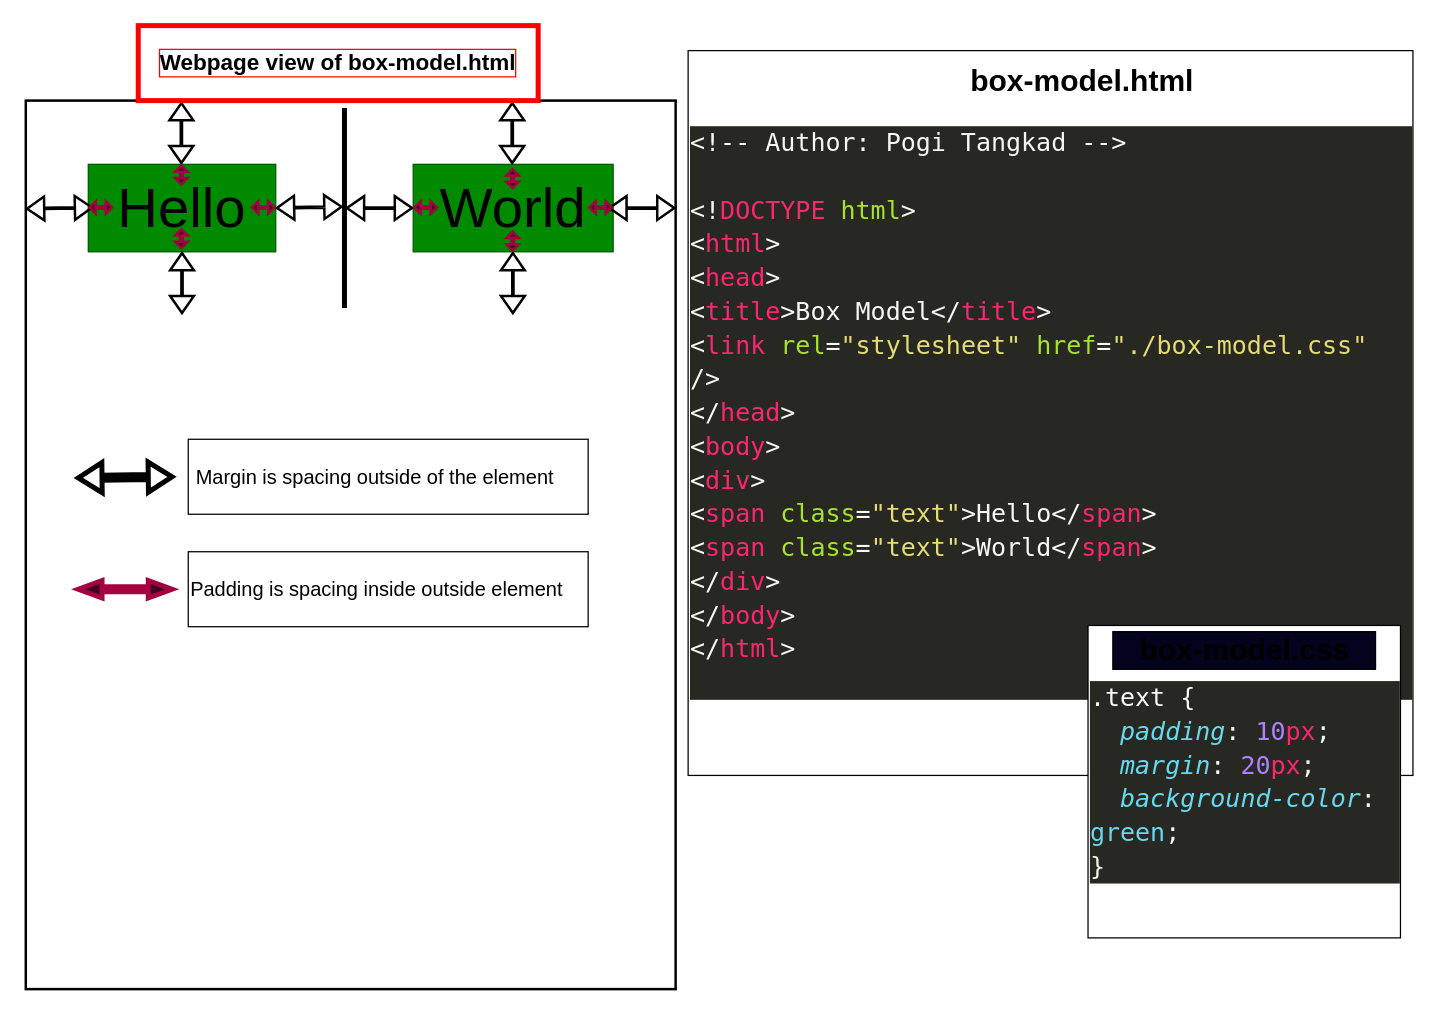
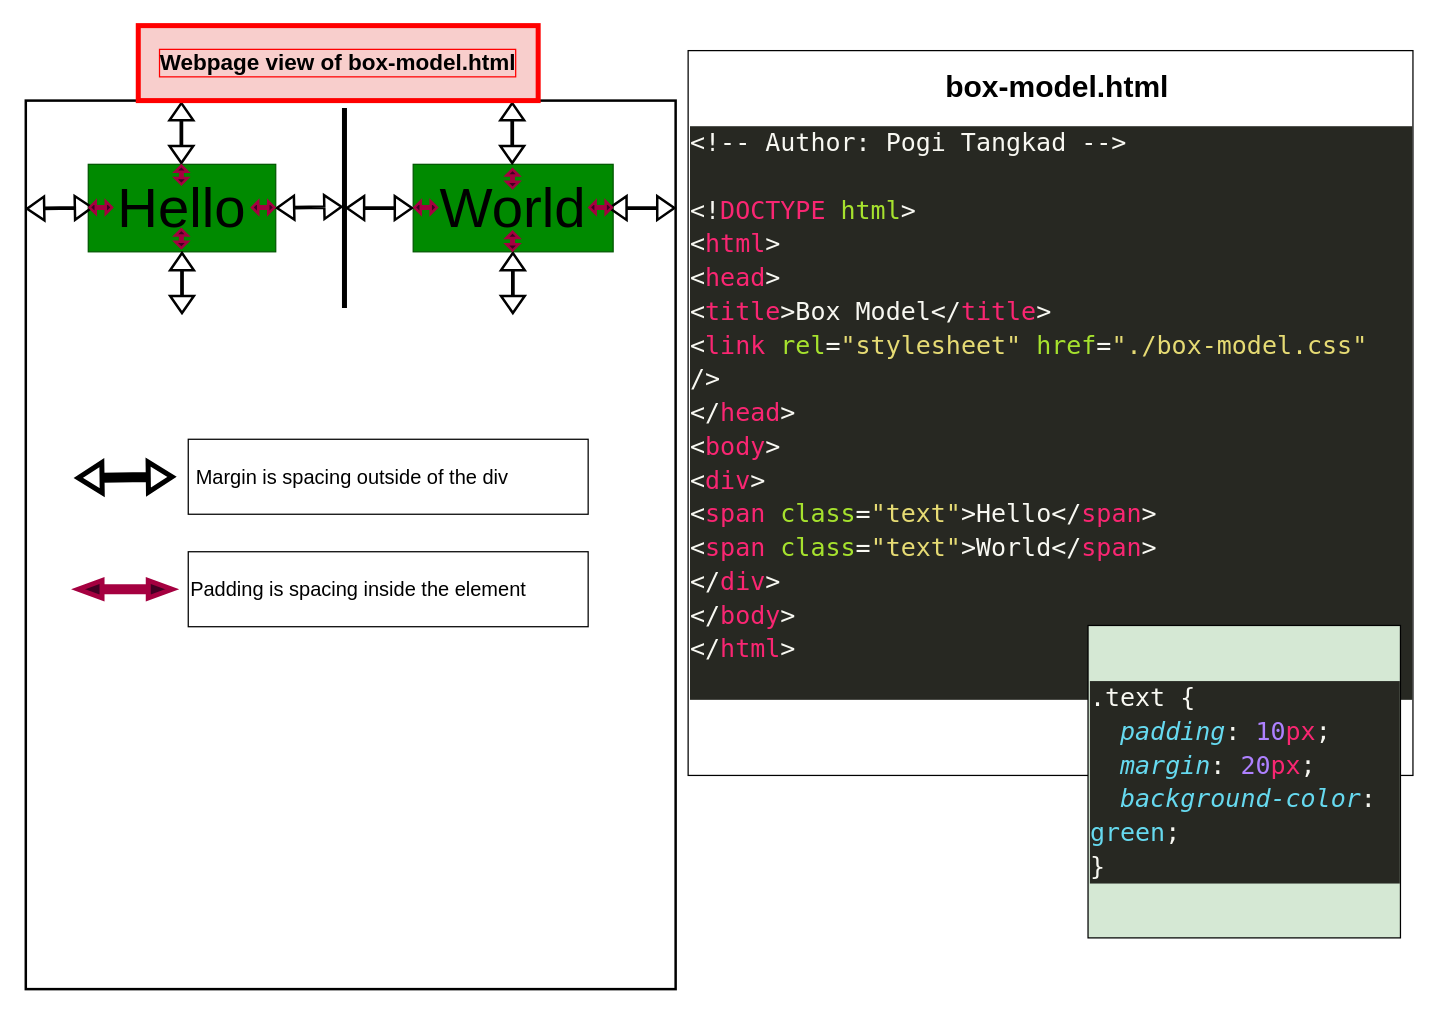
- <mxCell id="30" value="&lt;span style=&quot;font-size: 18px;&quot;&gt;&lt;b&gt;Webpage view of box-model.html&lt;/b&gt;&lt;/span&gt;" style="rounded=0;whiteSpace=wrap;html=1;fillColor=#FFFFFF;fontColor=#000000;align=center;labelBorderColor=#FF0000;strokeWidth=4;strokeColor=#FF0000;" vertex="1" parent="1"><mxGeometry x="110" y="20" width="320" height="60" as="geometry" /></mxCell>
+ <mxCell id="30" value="&lt;span style=&quot;font-size: 18px;&quot;&gt;&lt;b&gt;Webpage view of box-model.html&lt;/b&gt;&lt;/span&gt;" style="rounded=0;whiteSpace=wrap;html=1;fillColor=#f8cecc;fontColor=#000000;align=center;labelBorderColor=#FF0000;strokeWidth=4;strokeColor=#FF0000;" vertex="1" parent="1"><mxGeometry x="110" y="20" width="320" height="60" as="geometry" /></mxCell>
- <mxCell id="5" value="box-model.html" style="text;strokeColor=none;fillColor=none;html=1;fontSize=24;fontStyle=1;verticalAlign=middle;align=center;" vertex="1" parent="1"><mxGeometry x="740" y="45" width="250" height="40" as="geometry" /></mxCell>
+ <mxCell id="5" value="box-model.html" style="text;strokeColor=none;fillColor=none;html=1;fontSize=24;fontStyle=1;verticalAlign=middle;align=center;" vertex="1" parent="1"><mxGeometry x="720" y="50" width="250" height="40" as="geometry" /></mxCell>
- <mxCell id="28" value="&lt;span style=&quot;font-size: 16px;&quot;&gt;&amp;nbsp;Margin is spacing outside of the element&lt;/span&gt;" style="rounded=0;whiteSpace=wrap;html=1;fillColor=#FFFFFF;fontColor=#000000;align=left;" vertex="1" parent="1"><mxGeometry x="150" y="351" width="320" height="60" as="geometry" /></mxCell>
+ <mxCell id="28" value="&lt;span style=&quot;font-size: 16px;&quot;&gt;&amp;nbsp;Margin is spacing outside of the div&lt;/span&gt;" style="rounded=0;whiteSpace=wrap;html=1;fillColor=#FFFFFF;fontColor=#000000;align=left;" vertex="1" parent="1"><mxGeometry x="150" y="351" width="320" height="60" as="geometry" /></mxCell>
- <mxCell id="29" value="&lt;span style=&quot;font-size: 16px;&quot;&gt;Padding is spacing inside outside element&lt;/span&gt;" style="rounded=0;whiteSpace=wrap;html=1;fillColor=#FFFFFF;fontColor=#000000;align=left;" vertex="1" parent="1"><mxGeometry x="150" y="441" width="320" height="60" as="geometry" /></mxCell>
+ <mxCell id="29" value="&lt;span style=&quot;font-size: 16px;&quot;&gt;Padding is spacing inside the element&lt;/span&gt;" style="rounded=0;whiteSpace=wrap;html=1;fillColor=#FFFFFF;fontColor=#000000;align=left;" vertex="1" parent="1"><mxGeometry x="150" y="441" width="320" height="60" as="geometry" /></mxCell>
- <mxCell id="4" value="&amp;nbsp; &amp;nbsp;box-model.css&amp;nbsp; &amp;nbsp;" style="text;strokeColor=none;fillColor=none;html=1;fontSize=24;fontStyle=1;verticalAlign=middle;align=center;labelBorderColor=default;labelBackgroundColor=#03031D;spacingTop=0;spacingLeft=0;" vertex="1" parent="1"><mxGeometry x="870" y="500" width="250" height="40" as="geometry" /></mxCell>
- <mxCell id="3" value="&lt;div style=&quot;color: rgb(248, 248, 242); background-color: rgb(39, 40, 34); font-family: &amp;quot;Droid Sans Mono&amp;quot;, &amp;quot;monospace&amp;quot;, monospace; font-size: 20px; line-height: 27px;&quot;&gt;&lt;div style=&quot;&quot;&gt;.text {&lt;/div&gt;&lt;div&gt;  &lt;span style=&quot;color: #66d9ef;font-style: italic;&quot;&gt;&amp;nbsp; padding&lt;/span&gt;: &lt;span style=&quot;color: #ae81ff;&quot;&gt;10&lt;/span&gt;&lt;span style=&quot;color: #f92672;&quot;&gt;px&lt;/span&gt;;&lt;/div&gt;&lt;div&gt;  &lt;span style=&quot;color: #66d9ef;font-style: italic;&quot;&gt;&amp;nbsp; margin&lt;/span&gt;: &lt;span style=&quot;color: #ae81ff;&quot;&gt;20&lt;/span&gt;&lt;span style=&quot;color: #f92672;&quot;&gt;px&lt;/span&gt;;&lt;/div&gt;&lt;div&gt;  &lt;span style=&quot;color: #66d9ef;font-style: italic;&quot;&gt;&amp;nbsp; background-color&lt;/span&gt;: &lt;span style=&quot;color: #66d9ef;&quot;&gt;green&lt;/span&gt;;&lt;/div&gt;&lt;div&gt;}&lt;/div&gt;&lt;/div&gt;" style="whiteSpace=wrap;html=1;aspect=fixed;align=left;" vertex="1" parent="1"><mxGeometry x="870" y="500" width="250" height="250" as="geometry" /></mxCell>
+ <mxCell id="3" value="&lt;div style=&quot;color: rgb(248, 248, 242); background-color: rgb(39, 40, 34); font-family: &amp;quot;Droid Sans Mono&amp;quot;, &amp;quot;monospace&amp;quot;, monospace; font-size: 20px; line-height: 27px;&quot;&gt;&lt;div style=&quot;&quot;&gt;.text {&lt;/div&gt;&lt;div&gt;  &lt;span style=&quot;color: #66d9ef;font-style: italic;&quot;&gt;&amp;nbsp; padding&lt;/span&gt;: &lt;span style=&quot;color: #ae81ff;&quot;&gt;10&lt;/span&gt;&lt;span style=&quot;color: #f92672;&quot;&gt;px&lt;/span&gt;;&lt;/div&gt;&lt;div&gt;  &lt;span style=&quot;color: #66d9ef;font-style: italic;&quot;&gt;&amp;nbsp; margin&lt;/span&gt;: &lt;span style=&quot;color: #ae81ff;&quot;&gt;20&lt;/span&gt;&lt;span style=&quot;color: #f92672;&quot;&gt;px&lt;/span&gt;;&lt;/div&gt;&lt;div&gt;  &lt;span style=&quot;color: #66d9ef;font-style: italic;&quot;&gt;&amp;nbsp; background-color&lt;/span&gt;: &lt;span style=&quot;color: #66d9ef;&quot;&gt;green&lt;/span&gt;;&lt;/div&gt;&lt;div&gt;}&lt;/div&gt;&lt;/div&gt;" style="whiteSpace=wrap;html=1;aspect=fixed;align=left;fillColor=#d5e8d4;" vertex="1" parent="1"><mxGeometry x="870" y="500" width="250" height="250" as="geometry" /></mxCell>
